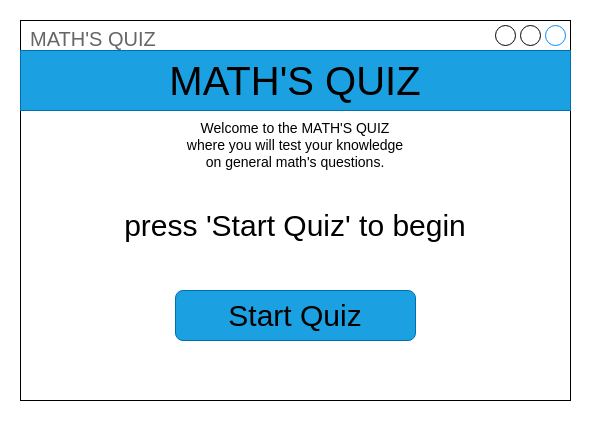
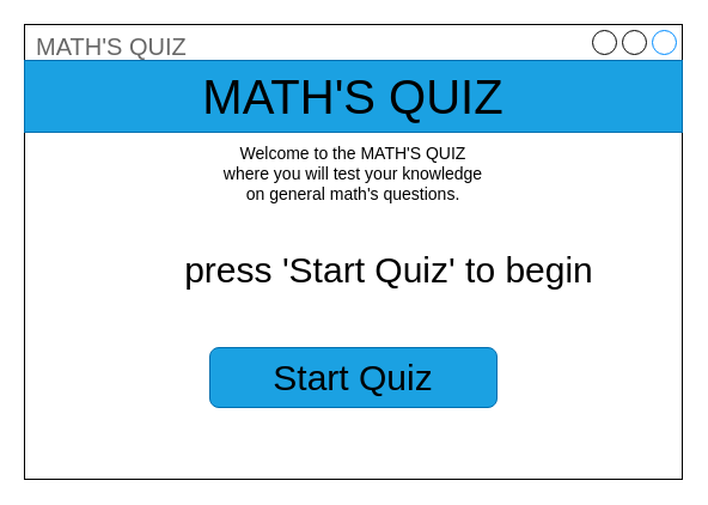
- <mxCell id="5" value="press 'Start Quiz' to begin" style="text;html=1;strokeColor=none;fillColor=none;align=center;verticalAlign=middle;whiteSpace=wrap;rounded=0;fontSize=30;" vertex="1" parent="1"><mxGeometry x="115" y="200" width="360" height="50" as="geometry" /></mxCell>
+ <mxCell id="5" value="press 'Start Quiz' to begin" style="text;html=1;strokeColor=none;fillColor=none;align=center;verticalAlign=middle;whiteSpace=wrap;rounded=0;fontSize=30;" vertex="1" parent="1"><mxGeometry x="145" y="200" width="360" height="50" as="geometry" /></mxCell>
